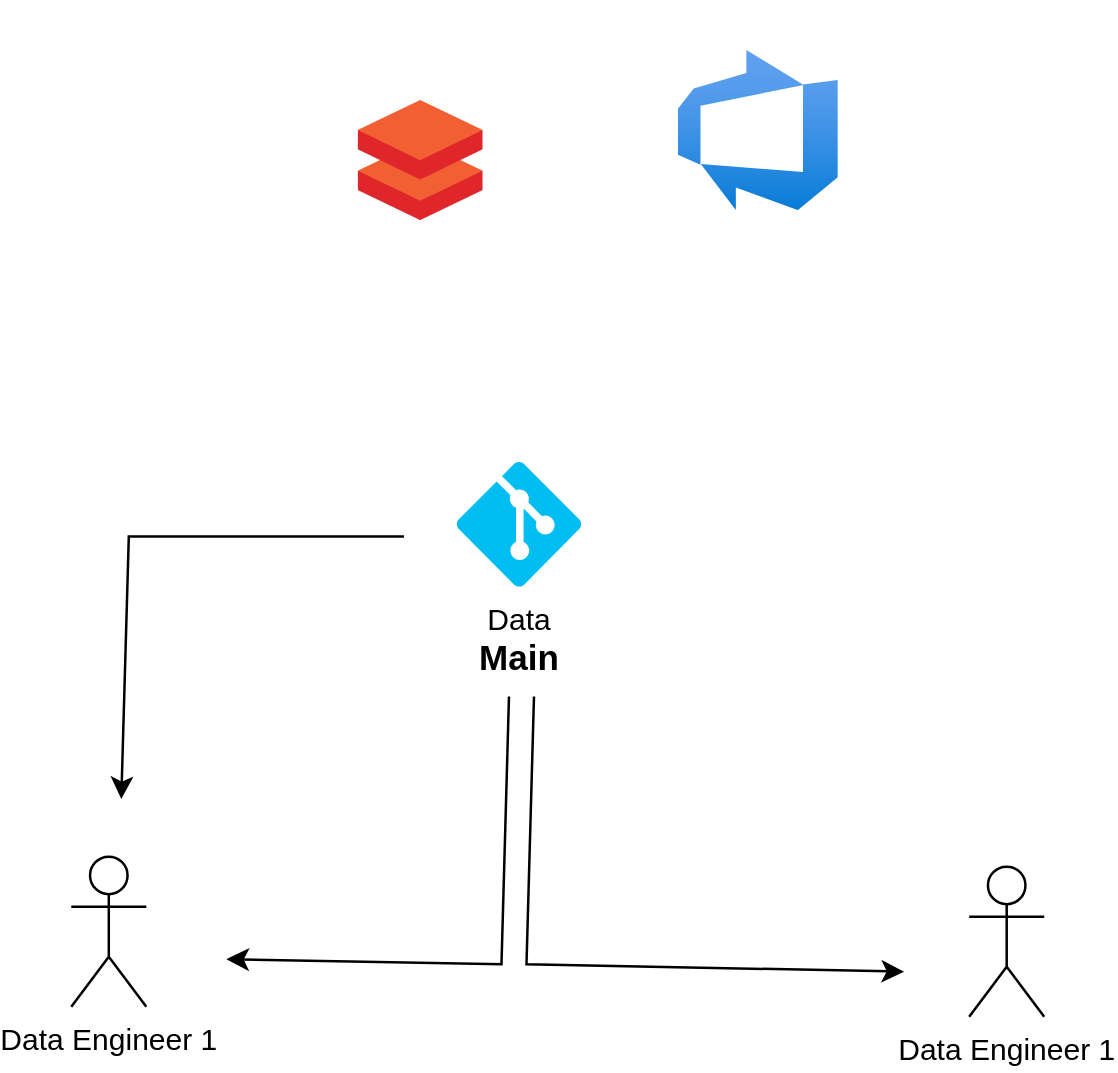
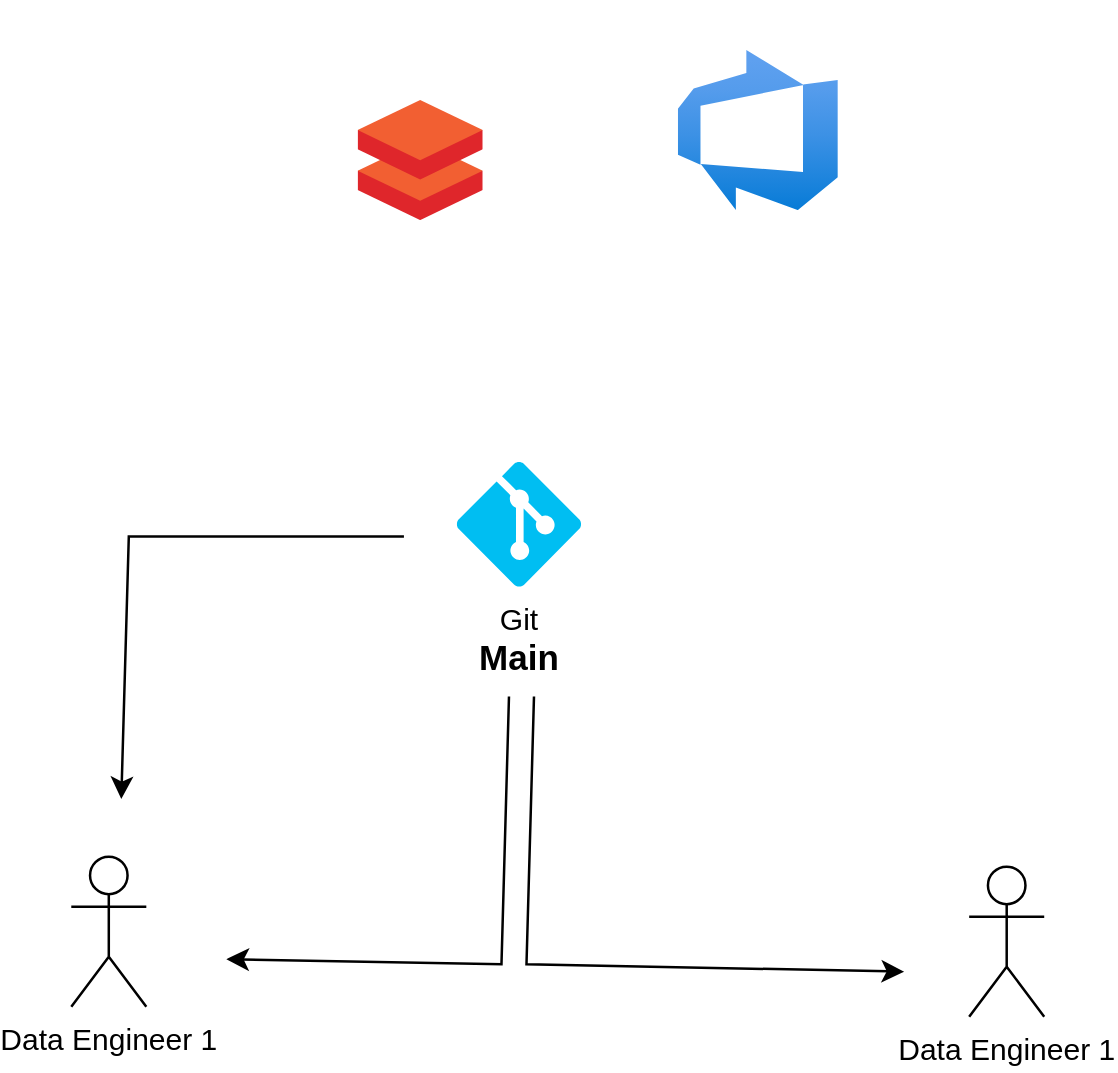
- <mxCell id="6" value="Data&lt;div&gt;&lt;b&gt;&lt;font style=&quot;font-size: 14px;&quot;&gt;Main&lt;/font&gt;&lt;/b&gt;&lt;/div&gt;" style="verticalLabelPosition=bottom;html=1;verticalAlign=top;align=center;strokeColor=none;fillColor=#00BEF2;shape=mxgraph.azure.git_repository;" vertex="1" parent="1"><mxGeometry x="174" y="184" width="50" height="50" as="geometry" /></mxCell>
+ <mxCell id="6" value="Git&lt;div&gt;&lt;b&gt;&lt;font style=&quot;font-size: 14px;&quot;&gt;Main&lt;/font&gt;&lt;/b&gt;&lt;/div&gt;" style="verticalLabelPosition=bottom;html=1;verticalAlign=top;align=center;strokeColor=none;fillColor=#00BEF2;shape=mxgraph.azure.git_repository;" vertex="1" parent="1"><mxGeometry x="174" y="184" width="50" height="50" as="geometry" /></mxCell>
